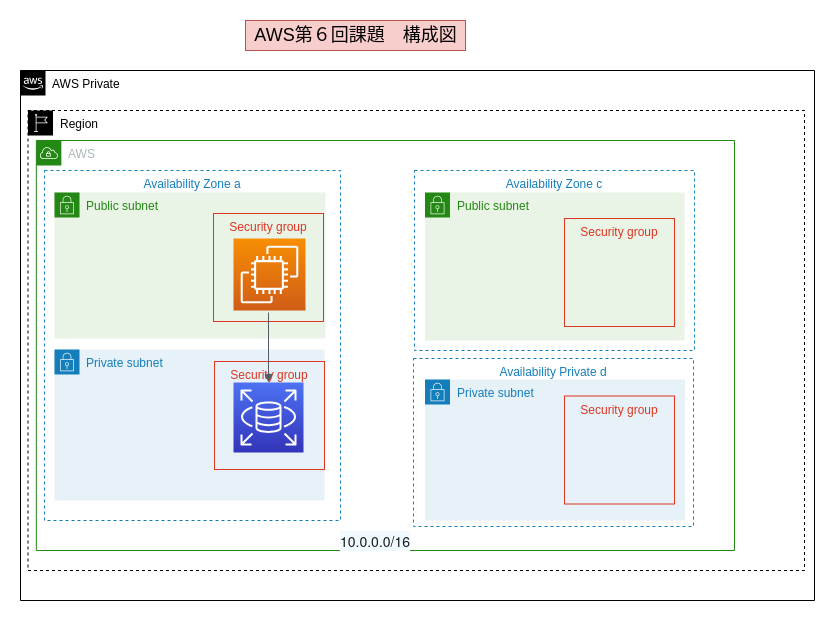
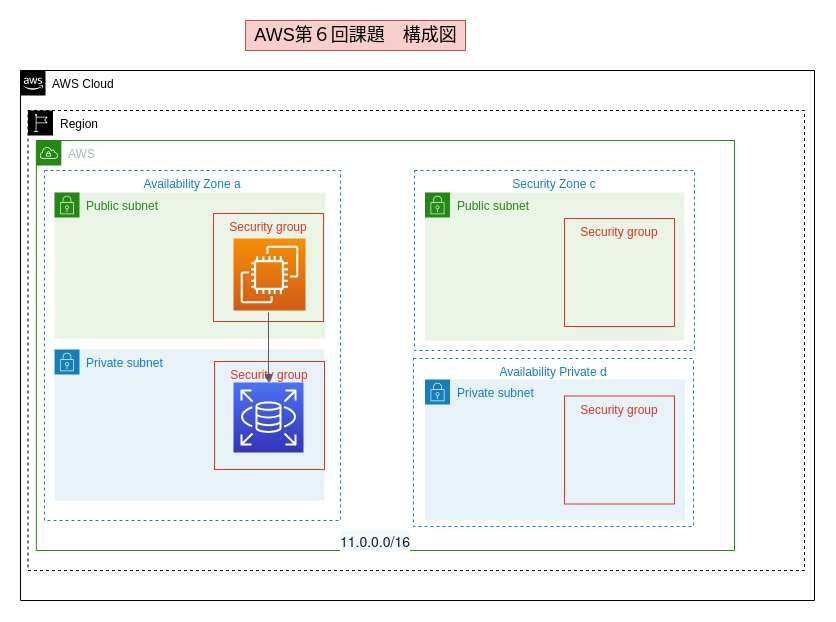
- <mxCell id="6" value="AWS Private" style="points=[[0,0],[0.25,0],[0.5,0],[0.75,0],[1,0],[1,0.25],[1,0.5],[1,0.75],[1,1],[0.75,1],[0.5,1],[0.25,1],[0,1],[0,0.75],[0,0.5],[0,0.25]];outlineConnect=0;html=1;whiteSpace=wrap;fontSize=12;fontStyle=0;shape=mxgraph.aws4.group;grIcon=mxgraph.aws4.group_aws_cloud_alt;fillColor=none;verticalAlign=top;align=left;spacingLeft=30;dashed=0;container=0;pointerEvents=0;collapsible=0;recursiveResize=0;" vertex="1" parent="2"><mxGeometry width="794" height="530" as="geometry" /></mxCell>
+ <mxCell id="6" value="AWS Cloud" style="points=[[0,0],[0.25,0],[0.5,0],[0.75,0],[1,0],[1,0.25],[1,0.5],[1,0.75],[1,1],[0.75,1],[0.5,1],[0.25,1],[0,1],[0,0.75],[0,0.5],[0,0.25]];outlineConnect=0;html=1;whiteSpace=wrap;fontSize=12;fontStyle=0;shape=mxgraph.aws4.group;grIcon=mxgraph.aws4.group_aws_cloud_alt;fillColor=none;verticalAlign=top;align=left;spacingLeft=30;dashed=0;container=0;pointerEvents=0;collapsible=0;recursiveResize=0;" vertex="1" parent="2"><mxGeometry width="794" height="530" as="geometry" /></mxCell>
- <mxCell id="11" value="Availability Zone c" style="fillColor=none;strokeColor=#147EBA;dashed=1;verticalAlign=top;fontStyle=0;fontColor=#147EBA;rounded=0;sketch=0;" vertex="1" parent="2"><mxGeometry x="394" y="100" width="280" height="180" as="geometry" /></mxCell>
+ <mxCell id="11" value="Security Zone c" style="fillColor=none;strokeColor=#147EBA;dashed=1;verticalAlign=top;fontStyle=0;fontColor=#147EBA;rounded=0;sketch=0;" vertex="1" parent="2"><mxGeometry x="394" y="100" width="280" height="180" as="geometry" /></mxCell>
- <mxCell id="21" value="&lt;span style=&quot;color: rgb(22 , 25 , 31) ; font-family: &amp;#34;amazon ember&amp;#34; , &amp;#34;helvetica neue&amp;#34; , &amp;#34;roboto&amp;#34; , &amp;#34;arial&amp;#34; , sans-serif ; font-size: 14px ; background-color: rgb(241 , 250 , 255)&quot;&gt;10.0.0.0/16&lt;/span&gt;" style="text;html=1;strokeColor=none;fillColor=none;align=center;verticalAlign=middle;whiteSpace=wrap;rounded=0;fontFamily=Helvetica;" vertex="1" parent="1"><mxGeometry x="310" y="526" width="130" height="30" as="geometry" /></mxCell>
+ <mxCell id="21" value="&lt;span style=&quot;color: rgb(22 , 25 , 31) ; font-family: &amp;#34;amazon ember&amp;#34; , &amp;#34;helvetica neue&amp;#34; , &amp;#34;roboto&amp;#34; , &amp;#34;arial&amp;#34; , sans-serif ; font-size: 14px ; background-color: rgb(241 , 250 , 255)&quot;&gt;11.0.0.0/16&lt;/span&gt;" style="text;html=1;strokeColor=none;fillColor=none;align=center;verticalAlign=middle;whiteSpace=wrap;rounded=0;fontFamily=Helvetica;" vertex="1" parent="1"><mxGeometry x="310" y="526" width="130" height="30" as="geometry" /></mxCell>
